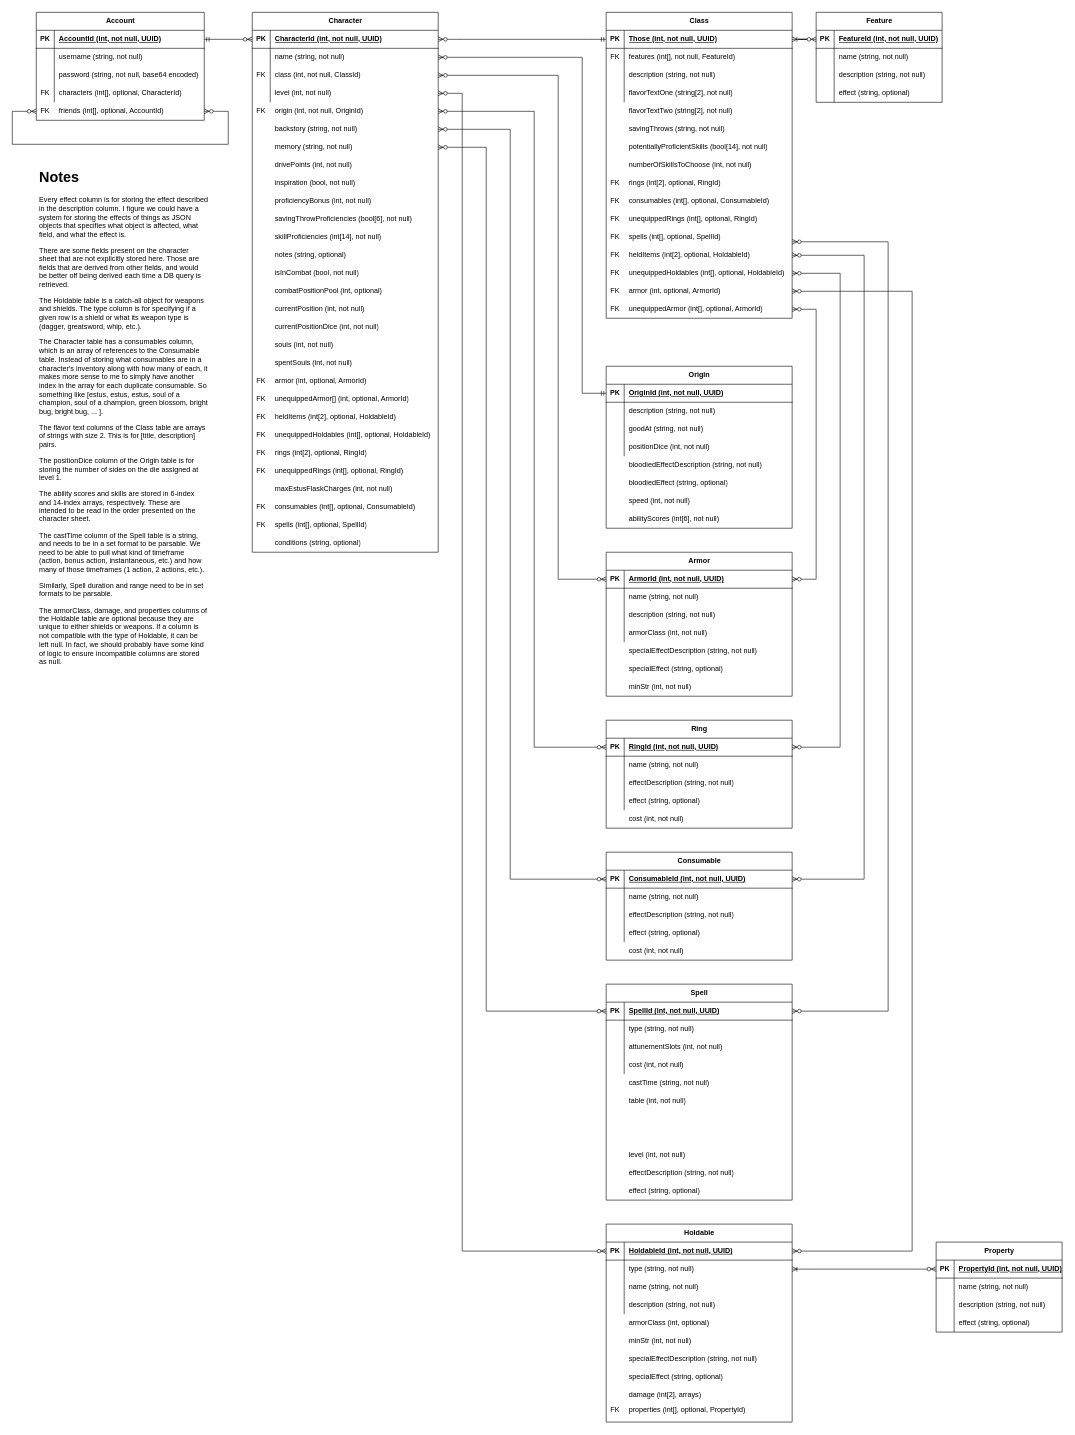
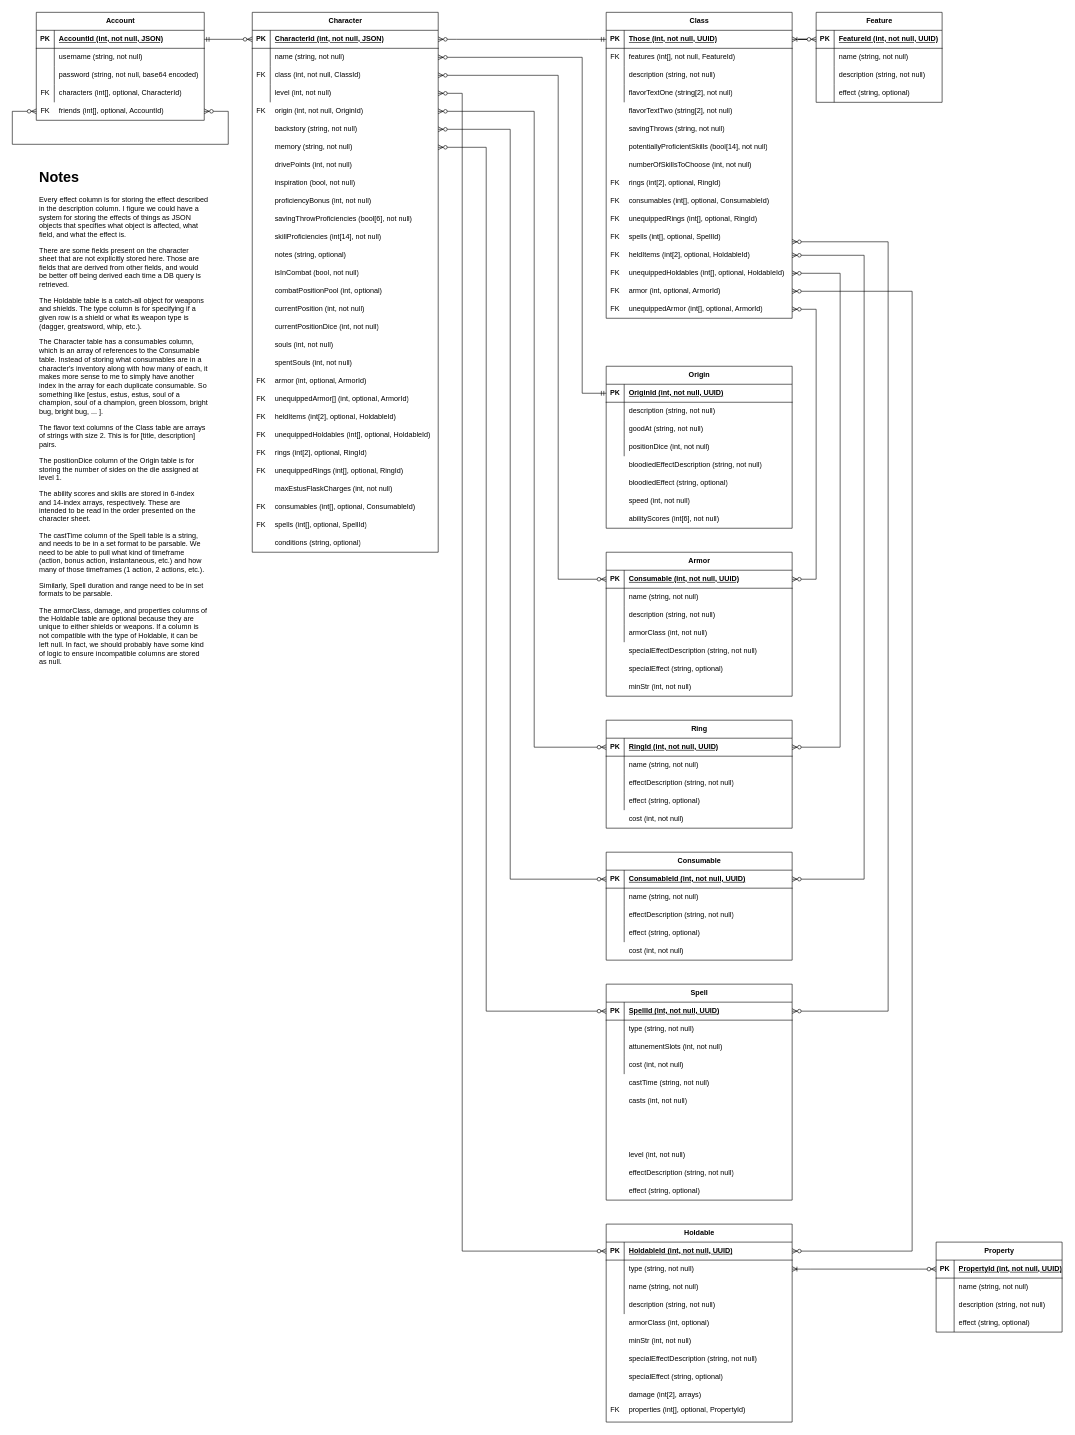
- <mxCell id="5" value="AccountId (int, not null, UUID)" style="shape=partialRectangle;connectable=0;fillColor=none;top=0;left=0;bottom=0;right=0;align=left;spacingLeft=6;fontStyle=5;overflow=hidden;whiteSpace=wrap;html=1;" parent="3" vertex="1"><mxGeometry x="30" width="250" height="30" as="geometry"><mxRectangle width="250" height="30" as="alternateBounds" /></mxGeometry></mxCell>
+ <mxCell id="5" value="AccountId (int, not null, JSON)" style="shape=partialRectangle;connectable=0;fillColor=none;top=0;left=0;bottom=0;right=0;align=left;spacingLeft=6;fontStyle=5;overflow=hidden;whiteSpace=wrap;html=1;" parent="3" vertex="1"><mxGeometry x="30" width="250" height="30" as="geometry"><mxRectangle width="250" height="30" as="alternateBounds" /></mxGeometry></mxCell>
- <mxCell id="21" value="CharacterId (int, not null, UUID)" style="shape=partialRectangle;connectable=0;fillColor=none;top=0;left=0;bottom=0;right=0;align=left;spacingLeft=6;fontStyle=5;overflow=hidden;whiteSpace=wrap;html=1;" parent="19" vertex="1"><mxGeometry x="30" width="280" height="30" as="geometry"><mxRectangle width="280" height="30" as="alternateBounds" /></mxGeometry></mxCell>
+ <mxCell id="21" value="CharacterId (int, not null, JSON)" style="shape=partialRectangle;connectable=0;fillColor=none;top=0;left=0;bottom=0;right=0;align=left;spacingLeft=6;fontStyle=5;overflow=hidden;whiteSpace=wrap;html=1;" parent="19" vertex="1"><mxGeometry x="30" width="280" height="30" as="geometry"><mxRectangle width="280" height="30" as="alternateBounds" /></mxGeometry></mxCell>
- <mxCell id="184" value="ArmorId (int, not null, UUID)" style="shape=partialRectangle;connectable=0;fillColor=none;top=0;left=0;bottom=0;right=0;align=left;spacingLeft=6;fontStyle=5;overflow=hidden;whiteSpace=wrap;html=1;" parent="182" vertex="1"><mxGeometry x="30" width="280" height="30" as="geometry"><mxRectangle width="280" height="30" as="alternateBounds" /></mxGeometry></mxCell>
+ <mxCell id="184" value="Consumable (int, not null, UUID)" style="shape=partialRectangle;connectable=0;fillColor=none;top=0;left=0;bottom=0;right=0;align=left;spacingLeft=6;fontStyle=5;overflow=hidden;whiteSpace=wrap;html=1;" parent="182" vertex="1"><mxGeometry x="30" width="280" height="30" as="geometry"><mxRectangle width="280" height="30" as="alternateBounds" /></mxGeometry></mxCell>
- <mxCell id="310" value="table (int, not null)" style="shape=partialRectangle;connectable=0;fillColor=none;top=0;left=0;bottom=0;right=0;align=left;spacingLeft=6;overflow=hidden;whiteSpace=wrap;html=1;" vertex="1" parent="1"><mxGeometry x="1040" y="1820" width="280" height="30" as="geometry"><mxRectangle width="280" height="30" as="alternateBounds" /></mxGeometry></mxCell>
+ <mxCell id="310" value="casts (int, not null)" style="shape=partialRectangle;connectable=0;fillColor=none;top=0;left=0;bottom=0;right=0;align=left;spacingLeft=6;overflow=hidden;whiteSpace=wrap;html=1;" vertex="1" parent="1"><mxGeometry x="1040" y="1820" width="280" height="30" as="geometry"><mxRectangle width="280" height="30" as="alternateBounds" /></mxGeometry></mxCell>
